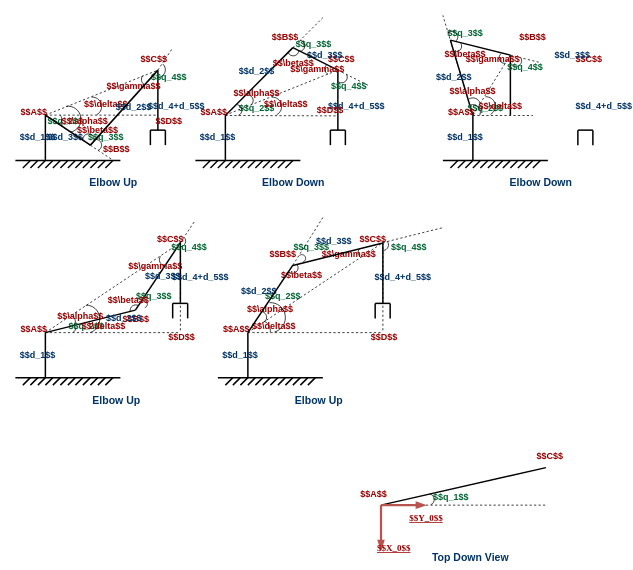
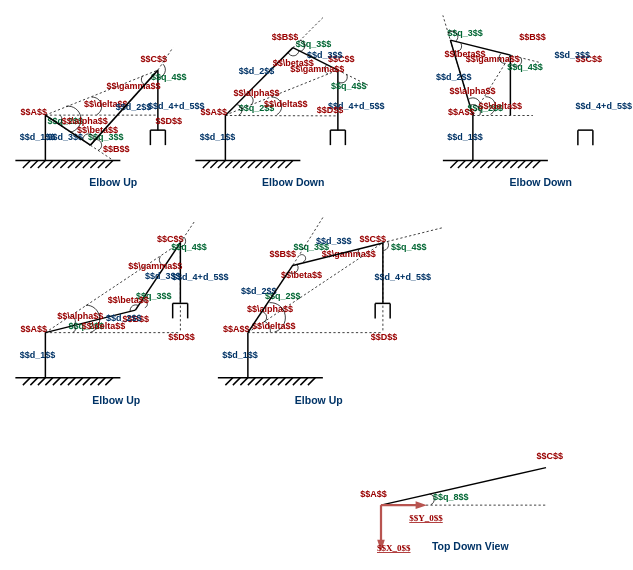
- <mxCell id="156" value="$$q_1$$" style="text;html=1;strokeColor=none;fillColor=none;align=center;verticalAlign=middle;whiteSpace=wrap;rounded=0;fontSize=12;fontStyle=1;fontColor=#006633;" vertex="1" parent="1"><mxGeometry x="595.5" y="658" width="10" height="10" as="geometry" /></mxCell>
+ <mxCell id="156" value="$$q_8$$" style="text;html=1;strokeColor=none;fillColor=none;align=center;verticalAlign=middle;whiteSpace=wrap;rounded=0;fontSize=12;fontStyle=1;fontColor=#006633;" vertex="1" parent="1"><mxGeometry x="595.5" y="658" width="10" height="10" as="geometry" /></mxCell>
- <mxCell id="157" value="Top Down View" style="text;html=1;strokeColor=none;fillColor=none;align=center;verticalAlign=middle;whiteSpace=wrap;rounded=0;fontSize=14;fontColor=#003366;fontStyle=1" vertex="1" parent="1"><mxGeometry x="550" y="733" width="154" height="20" as="geometry" /></mxCell>
+ <mxCell id="157" value="Top Down View" style="text;html=1;strokeColor=none;fillColor=none;align=center;verticalAlign=middle;whiteSpace=wrap;rounded=0;fontSize=14;fontColor=#003366;fontStyle=1" vertex="1" parent="1"><mxGeometry x="550" y="718" width="154" height="20" as="geometry" /></mxCell>
